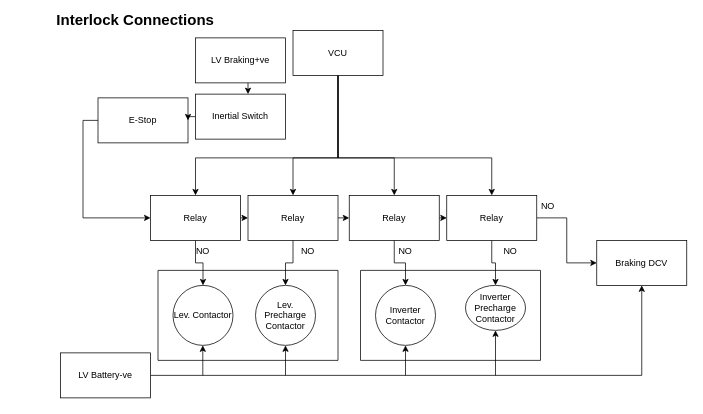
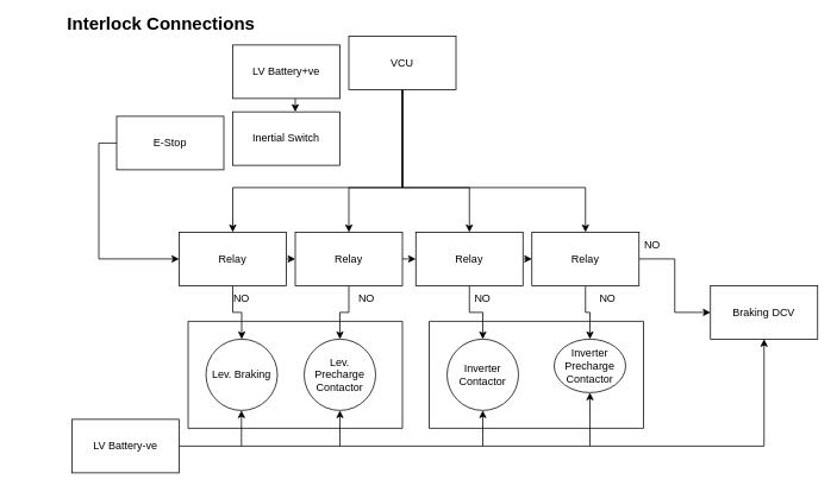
- <mxCell id="38" value="LV Braking+ve" style="rounded=0;whiteSpace=wrap;html=1;" vertex="1" parent="1"><mxGeometry x="260" y="50" width="120" height="60" as="geometry" /></mxCell>
+ <mxCell id="38" value="LV Battery+ve" style="rounded=0;whiteSpace=wrap;html=1;" vertex="1" parent="1"><mxGeometry x="260" y="50" width="120" height="60" as="geometry" /></mxCell>
- <mxCell id="35" style="edgeStyle=orthogonalEdgeStyle;rounded=0;orthogonalLoop=1;jettySize=auto;html=1;exitX=0;exitY=0.5;exitDx=0;exitDy=0;entryX=1;entryY=0.5;entryDx=0;entryDy=0;" edge="1" parent="1" source="36" target="34"><mxGeometry relative="1" as="geometry" /></mxCell>
- <mxCell id="8" value="Lev. Contactor" style="ellipse;whiteSpace=wrap;html=1;aspect=fixed;" vertex="1" parent="1"><mxGeometry x="230" y="380" width="80" height="80" as="geometry" /></mxCell>
+ <mxCell id="8" value="Lev. Braking" style="ellipse;whiteSpace=wrap;html=1;aspect=fixed;" vertex="1" parent="1"><mxGeometry x="230" y="380" width="80" height="80" as="geometry" /></mxCell>
